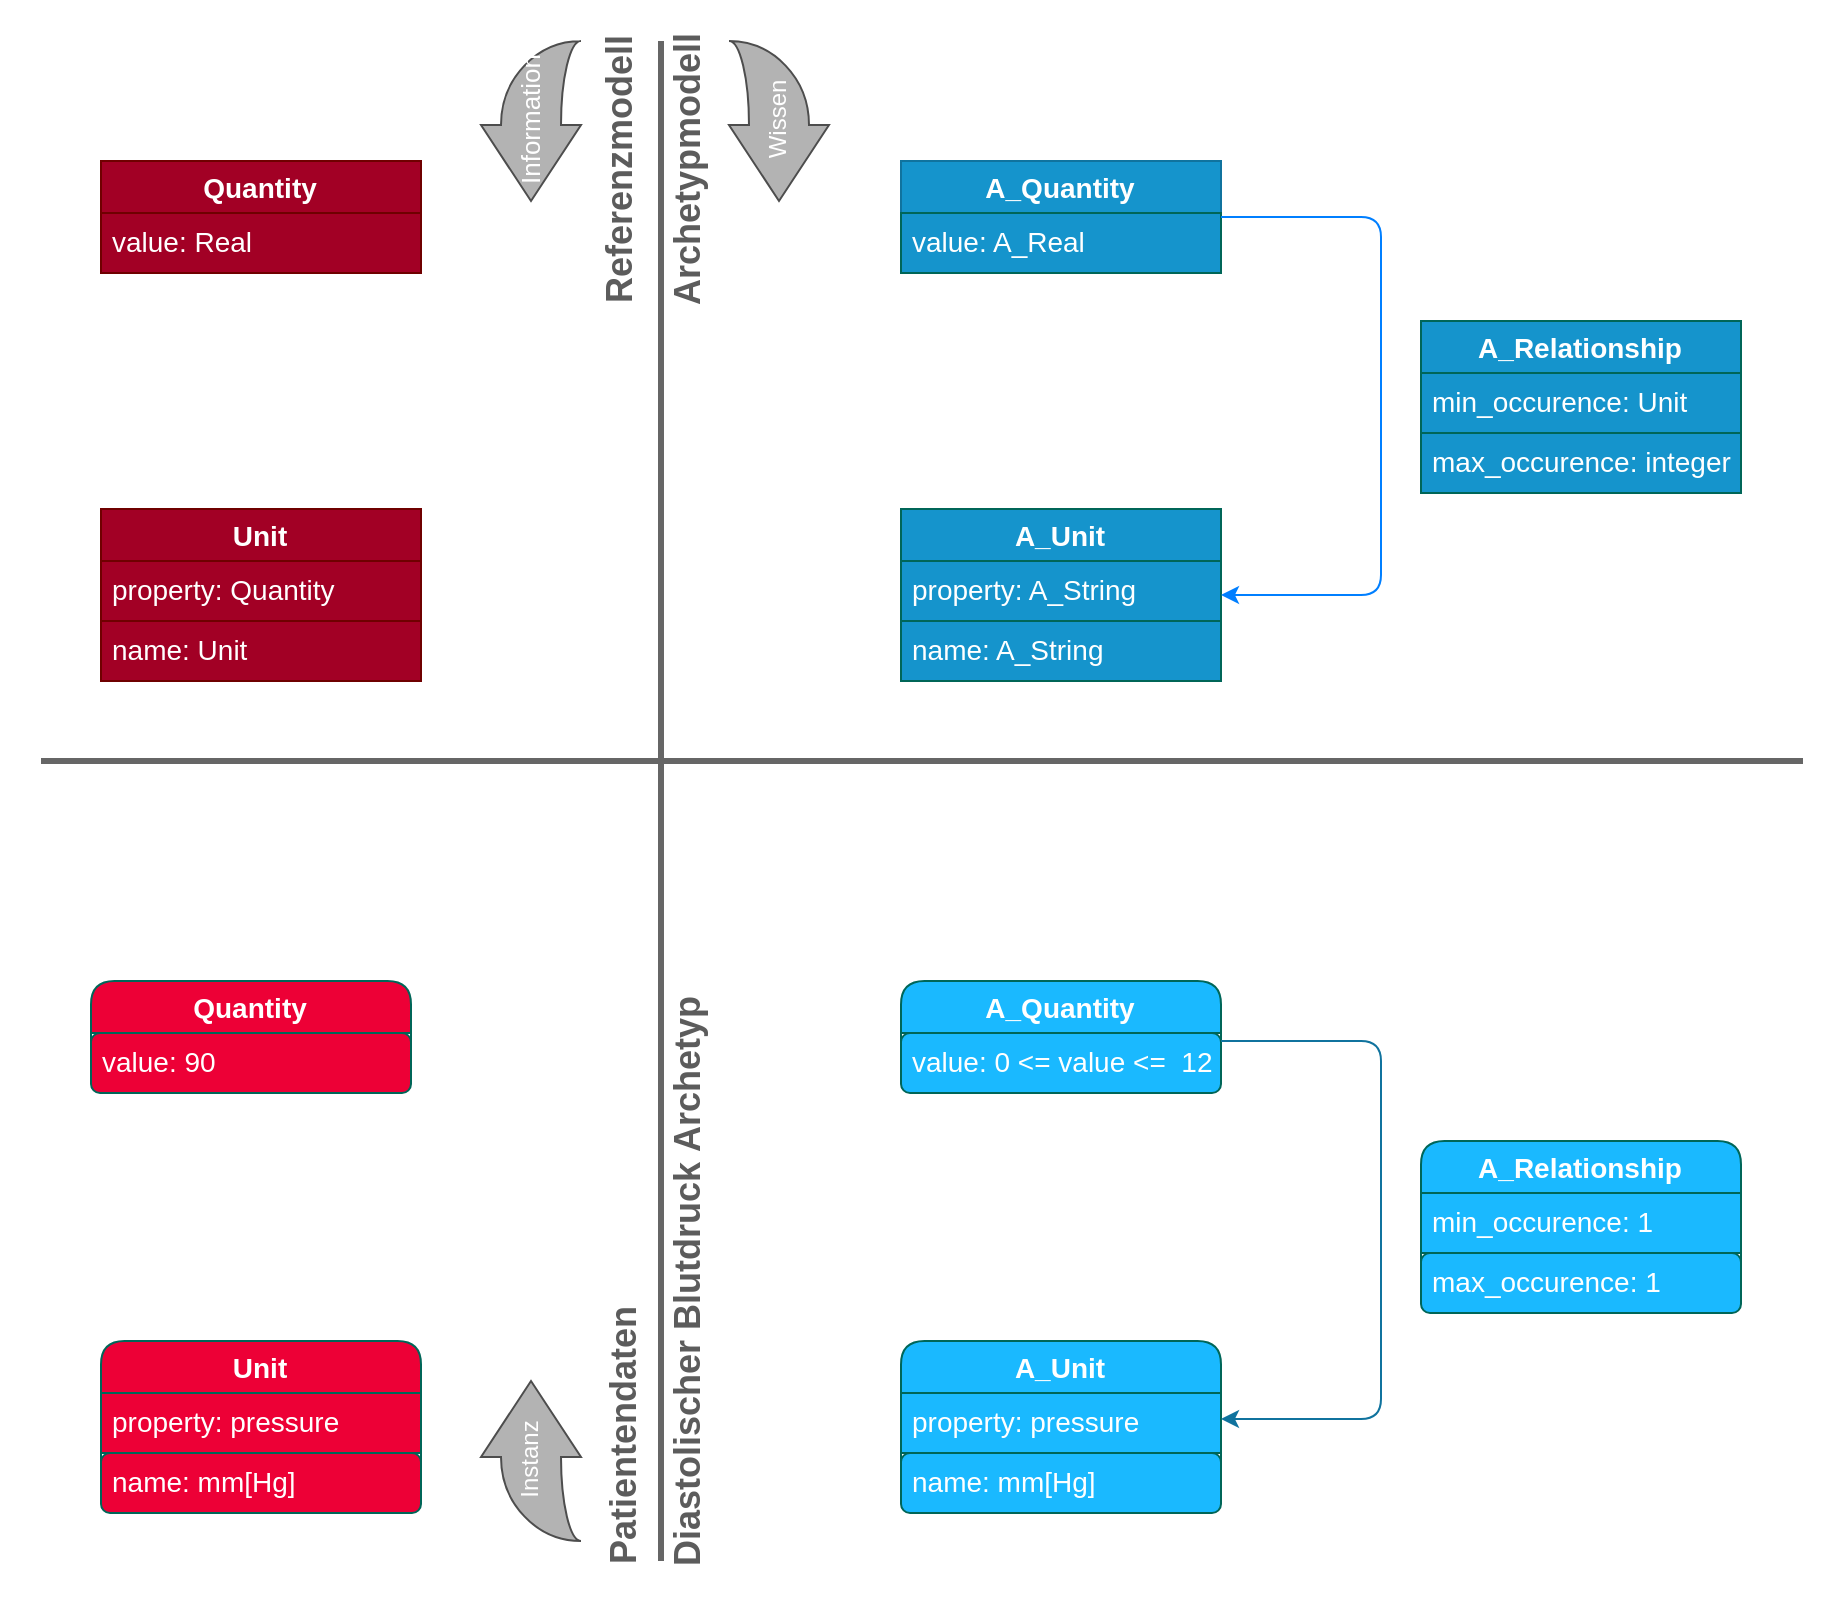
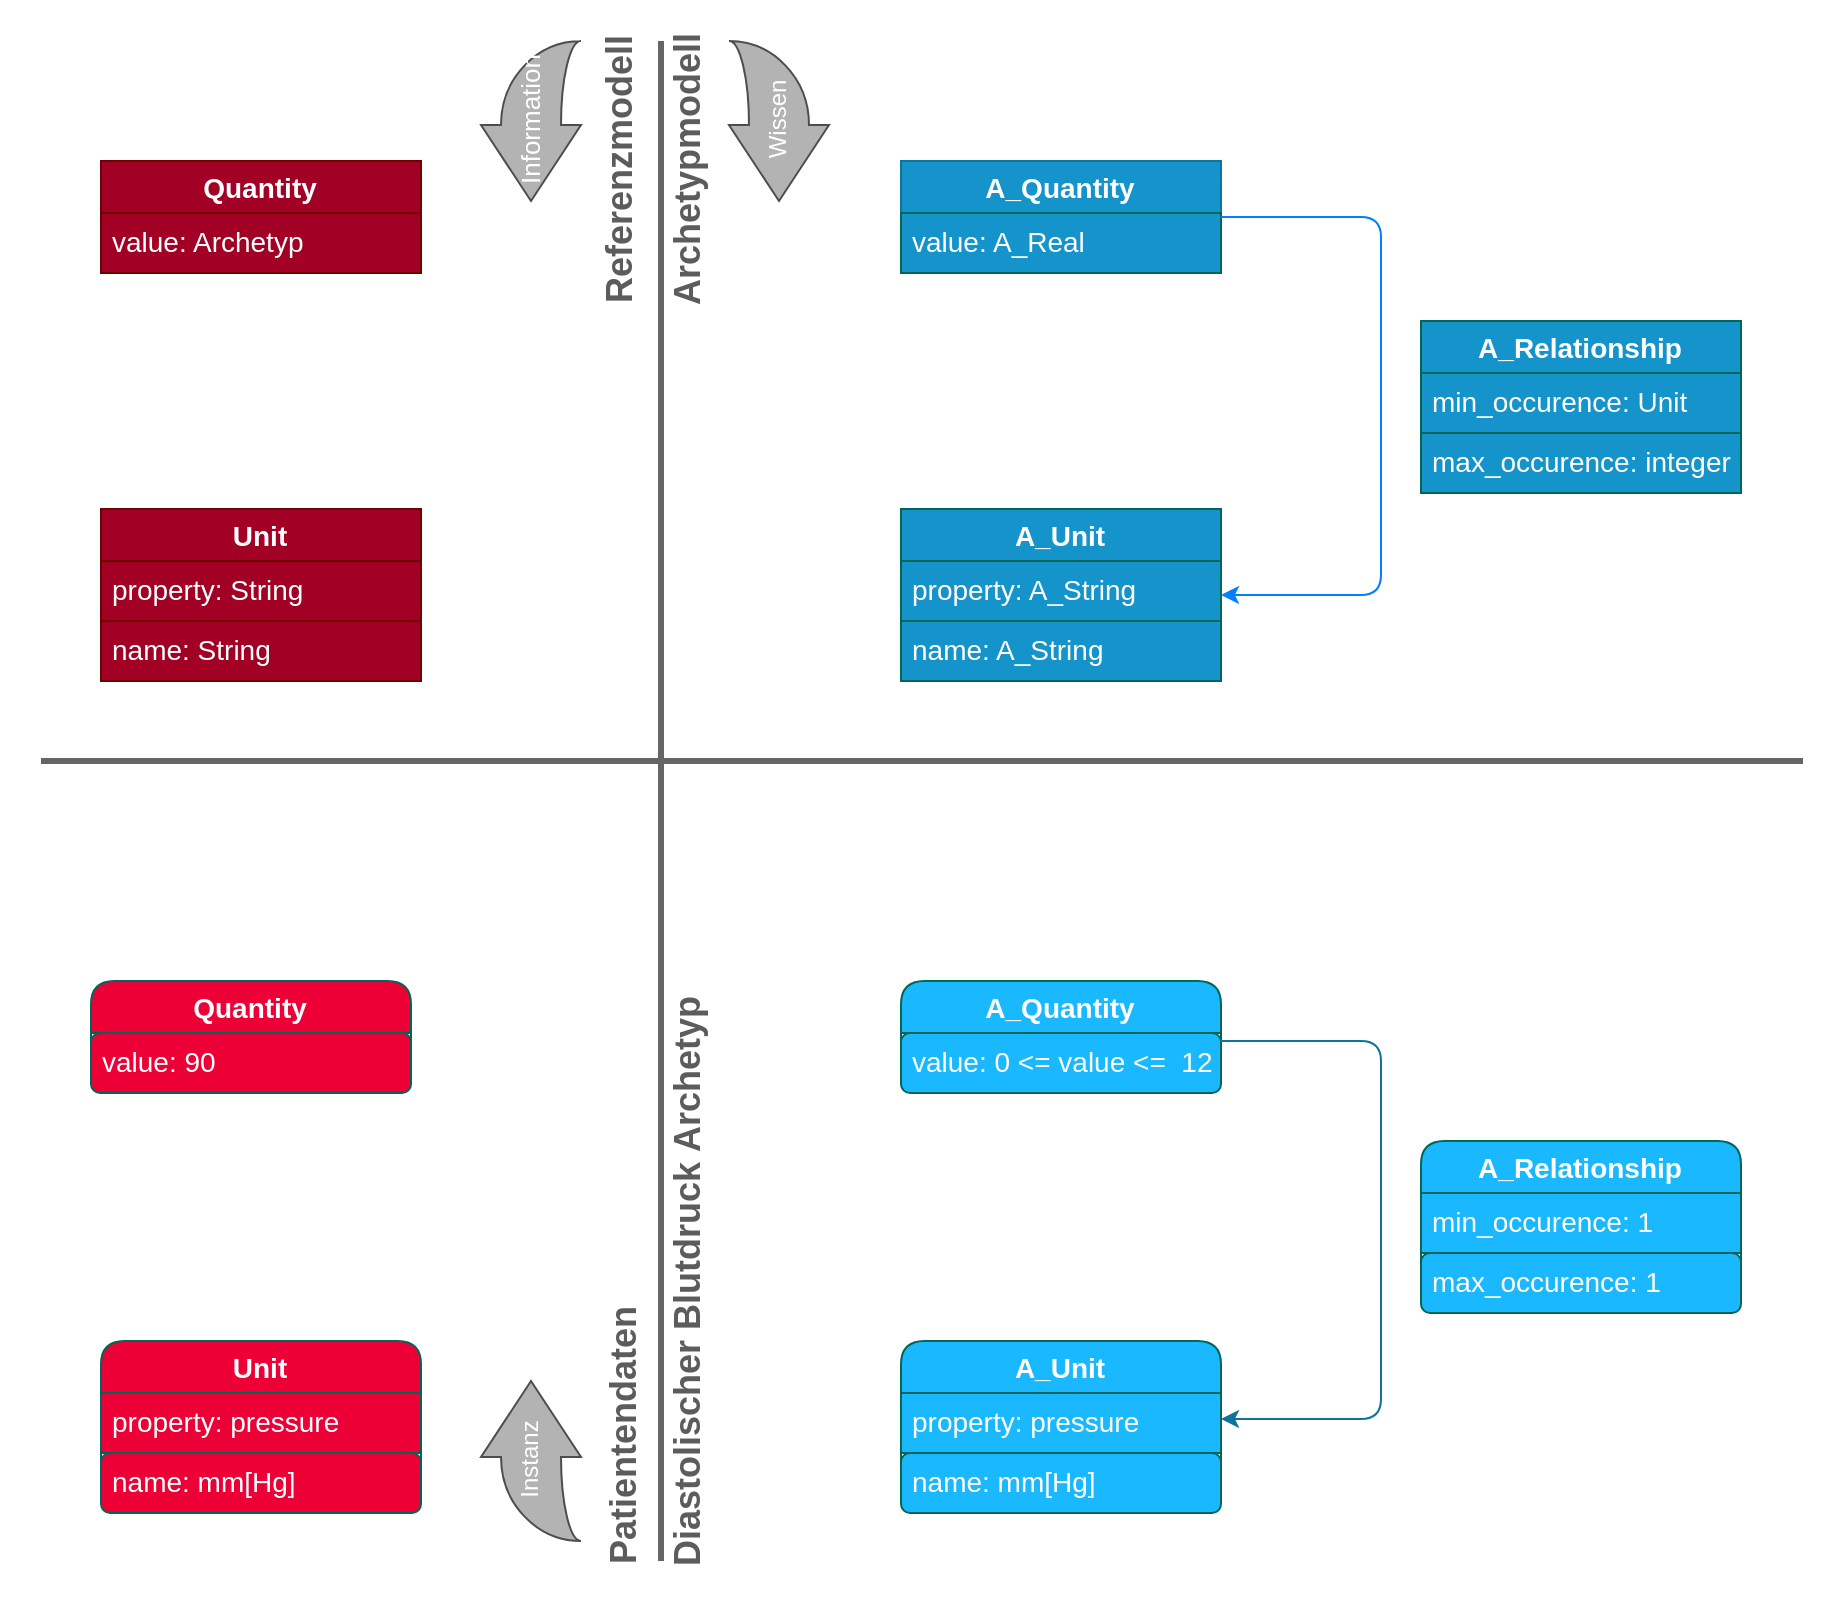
- <mxCell id="3" value="value: Real" style="text;strokeColor=#6F0000;spacingLeft=4;spacingRight=4;overflow=hidden;rotatable=0;points=[[0,0.5],[1,0.5]];portConstraint=eastwest;fontSize=14;fontColor=#ffffff;fillColor=#a20025;" parent="2" vertex="1"><mxGeometry y="26" width="160" height="30" as="geometry" /></mxCell>
+ <mxCell id="3" value="value: Archetyp" style="text;strokeColor=#6F0000;spacingLeft=4;spacingRight=4;overflow=hidden;rotatable=0;points=[[0,0.5],[1,0.5]];portConstraint=eastwest;fontSize=14;fontColor=#ffffff;fillColor=#a20025;" parent="2" vertex="1"><mxGeometry y="26" width="160" height="30" as="geometry" /></mxCell>
- <mxCell id="5" value="property: Quantity" style="text;strokeColor=#6F0000;spacingLeft=4;spacingRight=4;overflow=hidden;rotatable=0;points=[[0,0.5],[1,0.5]];portConstraint=eastwest;fontSize=14;fontColor=#ffffff;fillColor=#A20025;" parent="4" vertex="1"><mxGeometry y="26" width="160" height="30" as="geometry" /></mxCell>
+ <mxCell id="5" value="property: String" style="text;strokeColor=#6F0000;spacingLeft=4;spacingRight=4;overflow=hidden;rotatable=0;points=[[0,0.5],[1,0.5]];portConstraint=eastwest;fontSize=14;fontColor=#ffffff;fillColor=#A20025;" parent="4" vertex="1"><mxGeometry y="26" width="160" height="30" as="geometry" /></mxCell>
- <mxCell id="6" value="name: Unit" style="text;spacingLeft=4;spacingRight=4;overflow=hidden;rotatable=0;points=[[0,0.5],[1,0.5]];portConstraint=eastwest;fontSize=14;strokeColor=#6F0000;fontColor=#ffffff;fillColor=#a20025;" parent="4" vertex="1"><mxGeometry y="56" width="160" height="30" as="geometry" /></mxCell>
+ <mxCell id="6" value="name: String" style="text;spacingLeft=4;spacingRight=4;overflow=hidden;rotatable=0;points=[[0,0.5],[1,0.5]];portConstraint=eastwest;fontSize=14;strokeColor=#6F0000;fontColor=#ffffff;fillColor=#a20025;" parent="4" vertex="1"><mxGeometry y="56" width="160" height="30" as="geometry" /></mxCell>
